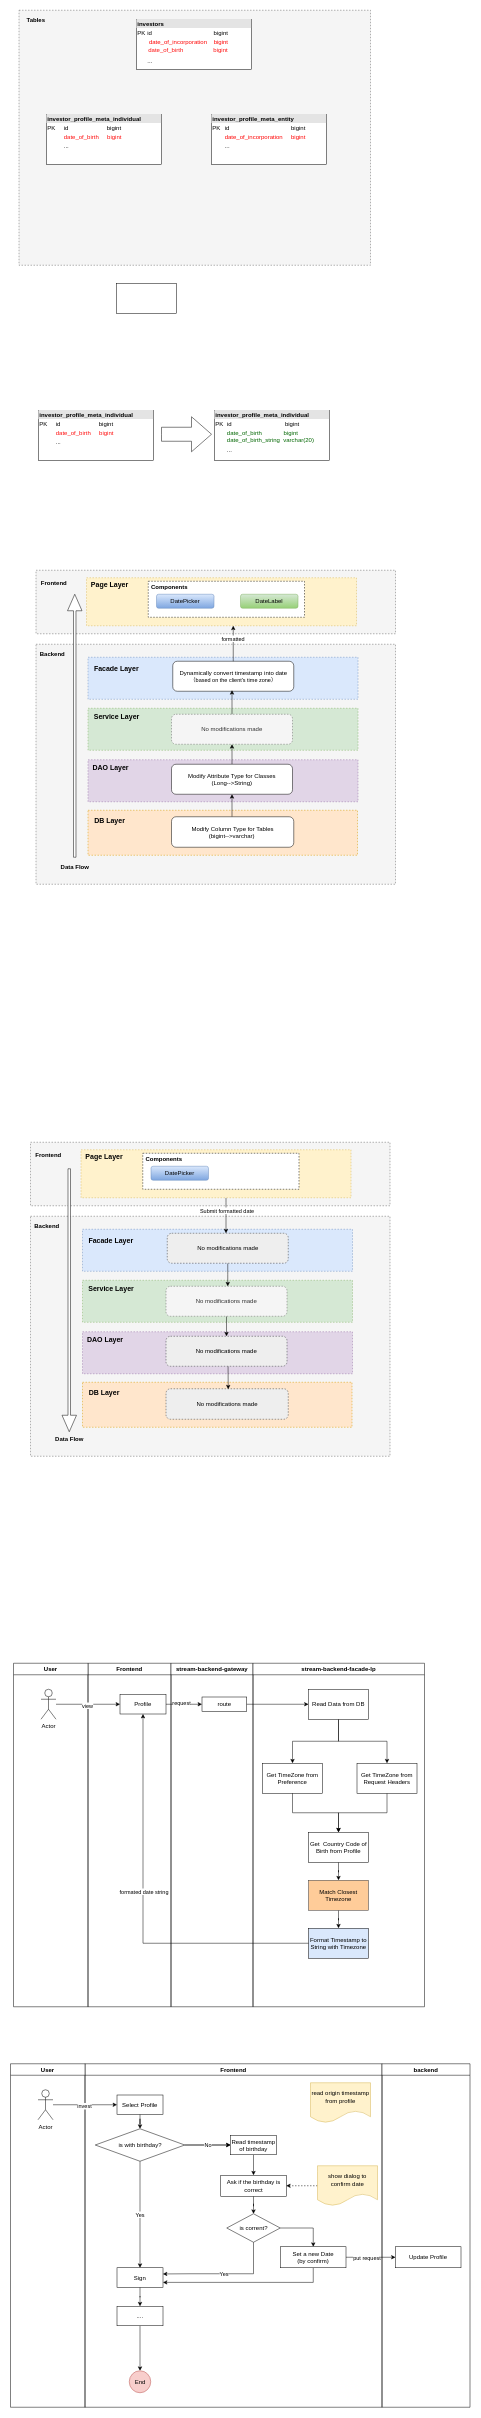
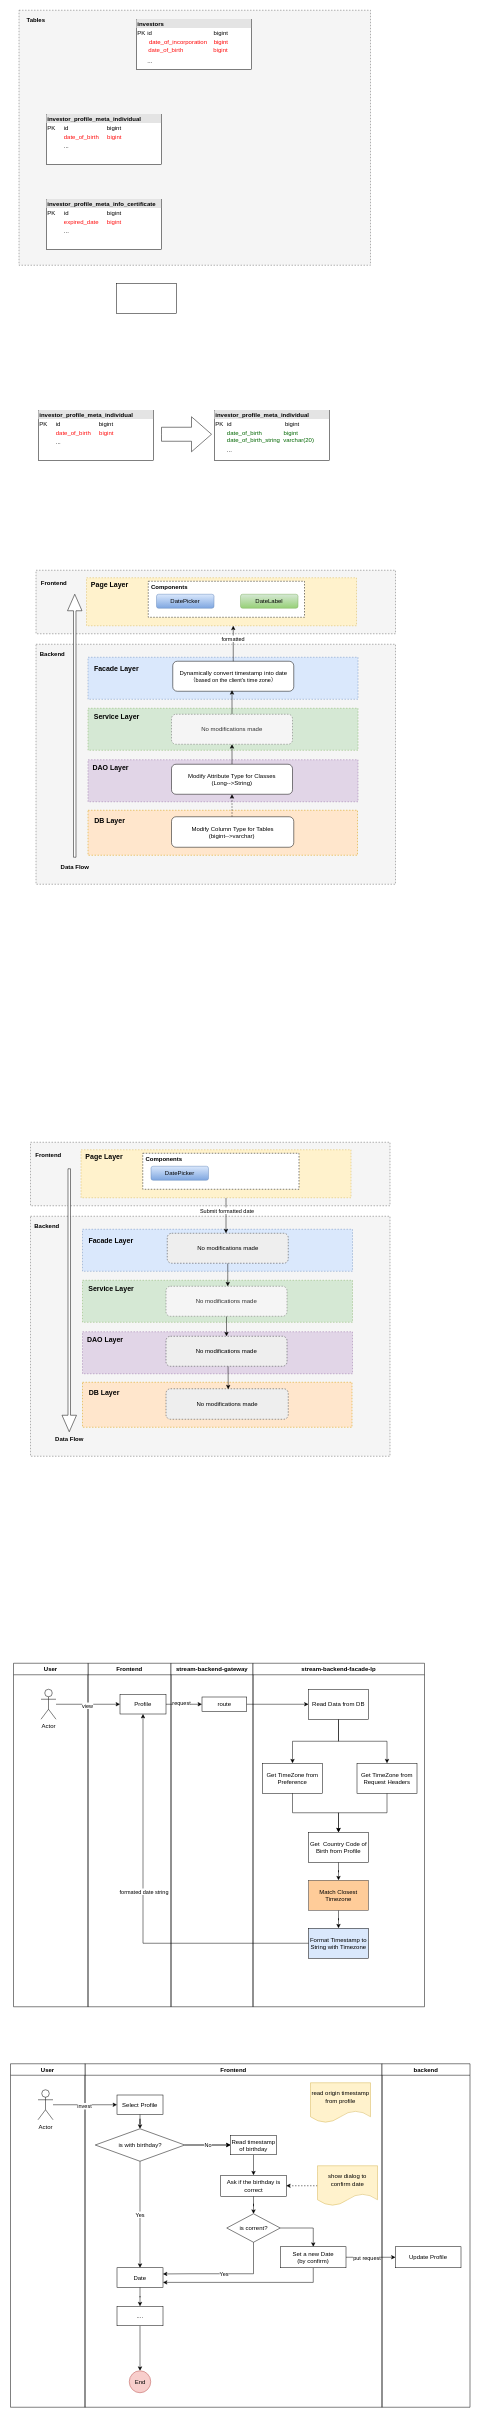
- <mxCell id="5" value="&lt;div style=&quot;box-sizing:border-box;width:100%;background:#e4e4e4;padding:2px;&quot;&gt;&lt;b&gt;investor_profile_meta_entity&lt;/b&gt;&lt;br&gt;&lt;/div&gt;&lt;table style=&quot;width:100%;font-size:1em;&quot; cellpadding=&quot;2&quot; cellspacing=&quot;0&quot;&gt;&lt;tbody&gt;&lt;tr&gt;&lt;td&gt;PK&lt;/td&gt;&lt;td&gt;id&amp;nbsp; &amp;nbsp; &amp;nbsp; &amp;nbsp; &amp;nbsp; &amp;nbsp; &amp;nbsp; &amp;nbsp; &amp;nbsp; &amp;nbsp; &amp;nbsp; &amp;nbsp; &amp;nbsp; &amp;nbsp; &amp;nbsp; &amp;nbsp; &amp;nbsp; &amp;nbsp; &amp;nbsp;bigint&lt;/td&gt;&lt;/tr&gt;&lt;tr&gt;&lt;td&gt;&lt;font color=&quot;#ff0303&quot;&gt;&lt;br&gt;&lt;/font&gt;&lt;/td&gt;&lt;td&gt;&lt;font color=&quot;#ff0303&quot;&gt;date_of_incorporation&amp;nbsp; &amp;nbsp; &amp;nbsp;bigint&lt;/font&gt;&lt;/td&gt;&lt;/tr&gt;&lt;tr&gt;&lt;td&gt;&lt;/td&gt;&lt;td&gt;...&lt;/td&gt;&lt;/tr&gt;&lt;/tbody&gt;&lt;/table&gt;" style="verticalAlign=top;align=left;overflow=fill;html=1;whiteSpace=wrap;" vertex="1" parent="1"><mxGeometry x="422" y="228" width="230" height="100" as="geometry" /></mxCell>
+ <mxCell id="7" value="&lt;div style=&quot;box-sizing:border-box;width:100%;background:#e4e4e4;padding:2px;&quot;&gt;&lt;b&gt;investor_profile_meta_info_certificate&lt;/b&gt;&lt;br&gt;&lt;/div&gt;&lt;table style=&quot;width:100%;font-size:1em;&quot; cellpadding=&quot;2&quot; cellspacing=&quot;0&quot;&gt;&lt;tbody&gt;&lt;tr&gt;&lt;td&gt;PK&lt;/td&gt;&lt;td&gt;id&amp;nbsp; &amp;nbsp; &amp;nbsp; &amp;nbsp; &amp;nbsp; &amp;nbsp; &amp;nbsp; &amp;nbsp; &amp;nbsp; &amp;nbsp; &amp;nbsp; &amp;nbsp;bigint&lt;/td&gt;&lt;/tr&gt;&lt;tr&gt;&lt;td&gt;&lt;font color=&quot;#ff0f0f&quot;&gt;&lt;br&gt;&lt;/font&gt;&lt;/td&gt;&lt;td&gt;&lt;font color=&quot;#ff0f0f&quot;&gt;expired_date&amp;nbsp; &amp;nbsp; &amp;nbsp;bigint&lt;/font&gt;&lt;/td&gt;&lt;/tr&gt;&lt;tr&gt;&lt;td&gt;&lt;/td&gt;&lt;td&gt;...&lt;/td&gt;&lt;/tr&gt;&lt;/tbody&gt;&lt;/table&gt;" style="verticalAlign=top;align=left;overflow=fill;html=1;whiteSpace=wrap;perimeterSpacing=1;" vertex="1" parent="1"><mxGeometry x="92" y="398" width="230" height="100" as="geometry" /></mxCell>
- <mxCell id="12" value="" style="edgeStyle=orthogonalEdgeStyle;rounded=0;orthogonalLoop=1;jettySize=auto;html=1;" edge="1" parent="1" source="13" target="23"><mxGeometry relative="1" as="geometry"><Array as="points"><mxPoint x="463" y="1623" /><mxPoint x="463" y="1623" /></Array></mxGeometry></mxCell>
+ <mxCell id="12" value="" style="edgeStyle=orthogonalEdgeStyle;rounded=0;orthogonalLoop=1;jettySize=auto;html=1;dashed=1;" edge="1" parent="1" source="13" target="23"><mxGeometry relative="1" as="geometry"><Array as="points"><mxPoint x="463" y="1623" /><mxPoint x="463" y="1623" /></Array></mxGeometry></mxCell>
- <mxCell id="95" value="Sign" style="rounded=0;whiteSpace=wrap;html=1;" vertex="1" parent="92"><mxGeometry x="64" y="408" width="92" height="39" as="geometry" /></mxCell>
+ <mxCell id="95" value="Date" style="rounded=0;whiteSpace=wrap;html=1;" vertex="1" parent="92"><mxGeometry x="64" y="408" width="92" height="39" as="geometry" /></mxCell>
